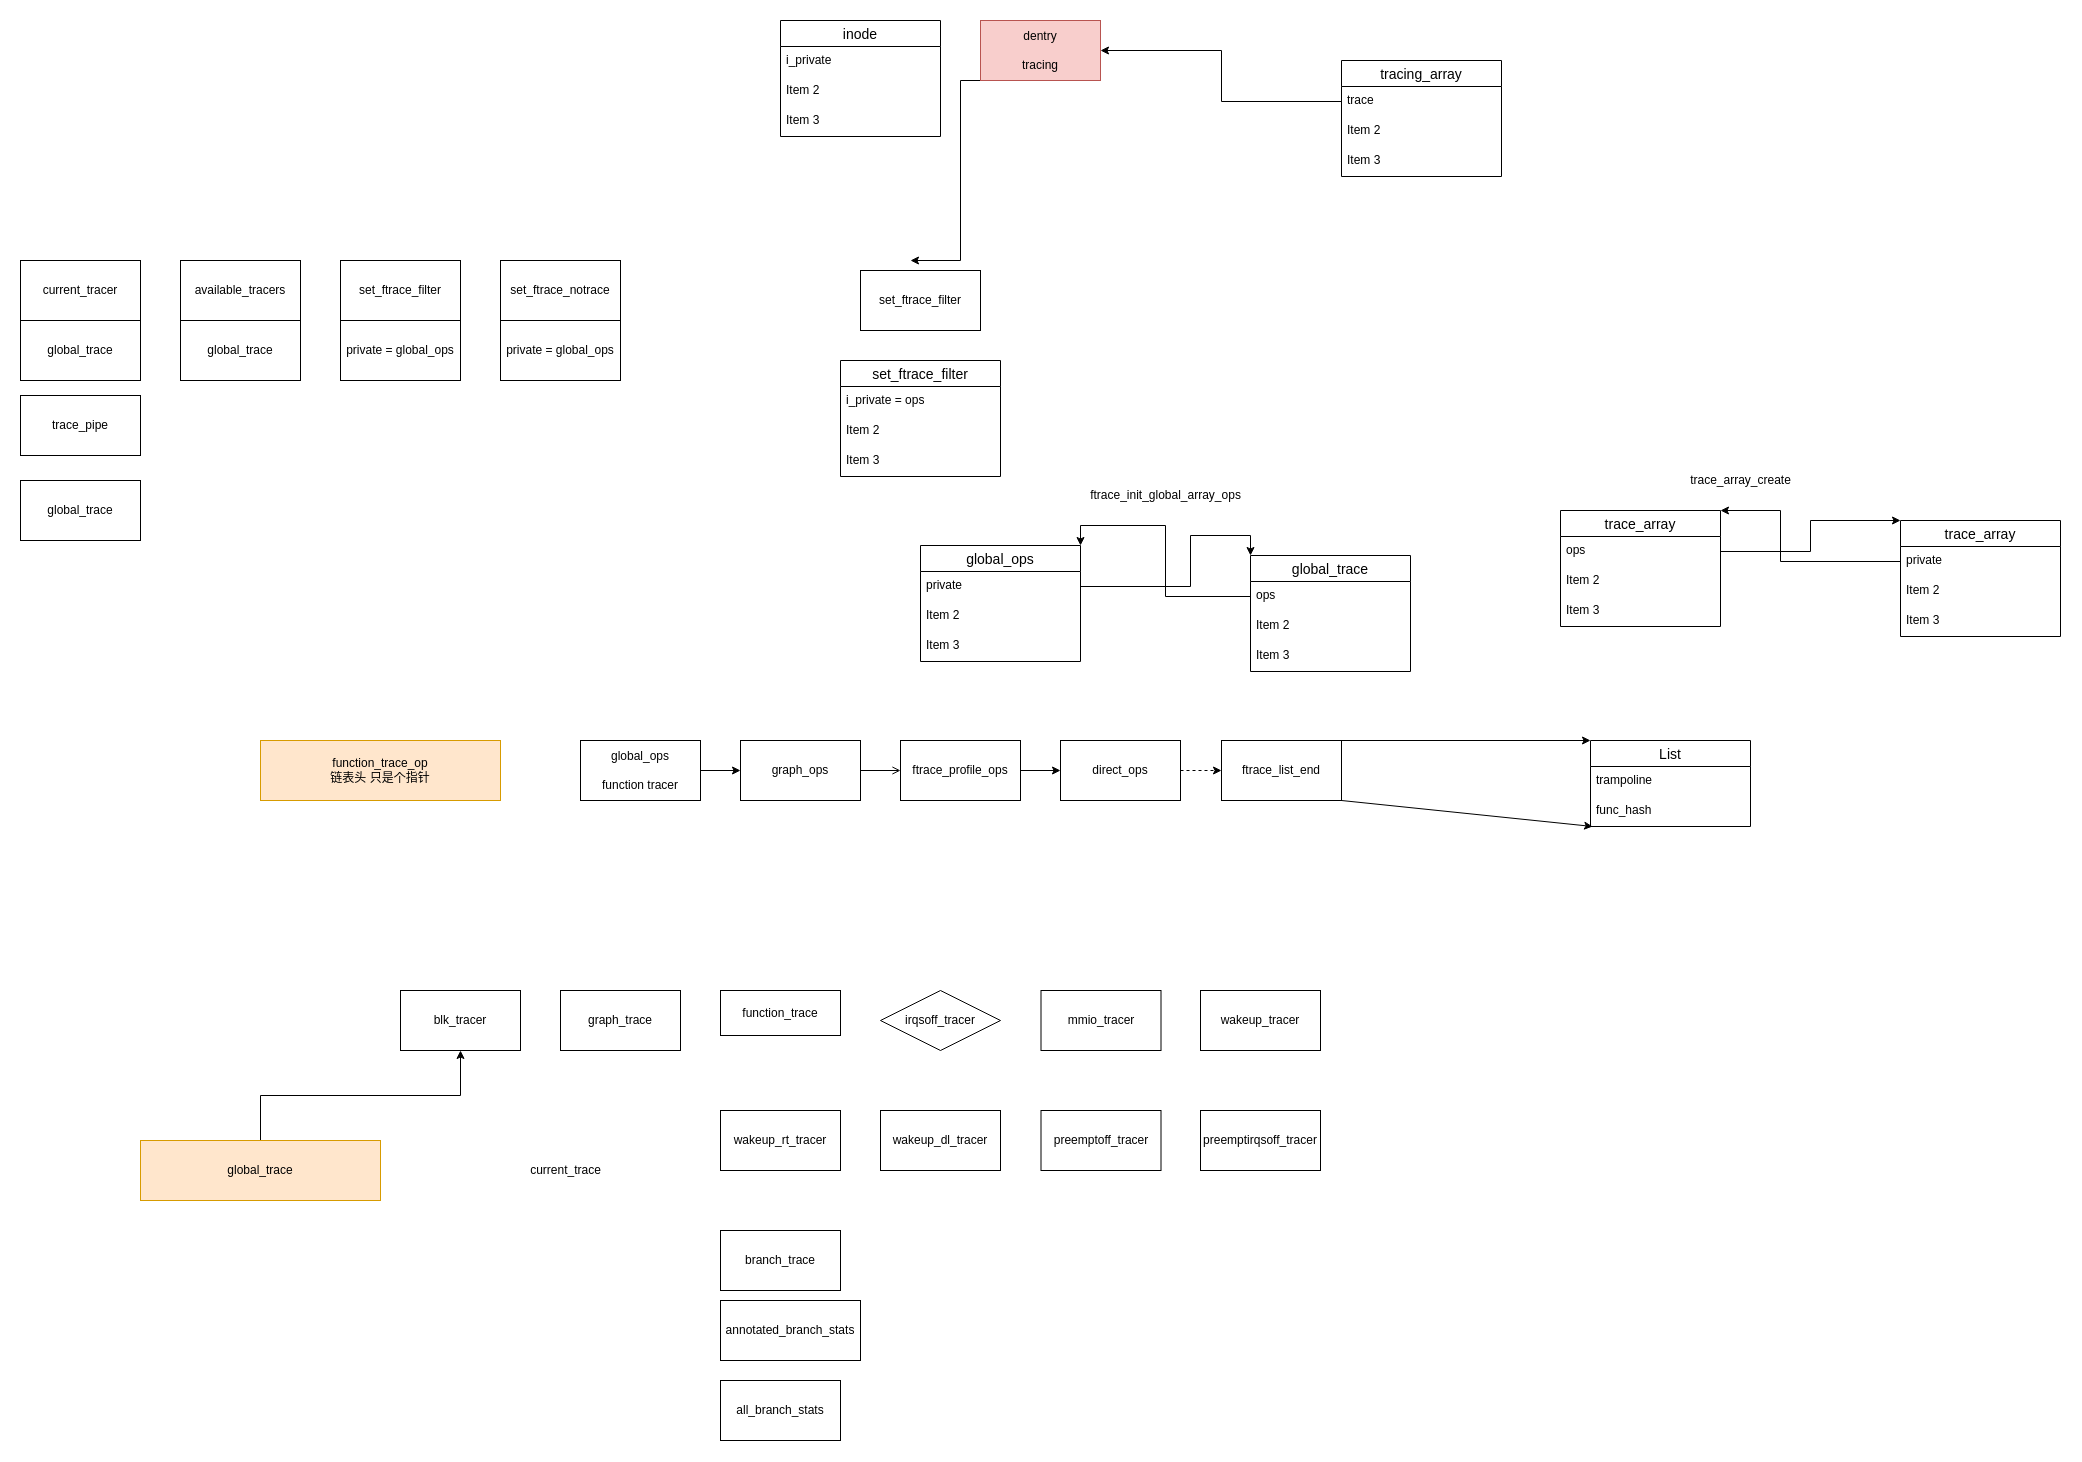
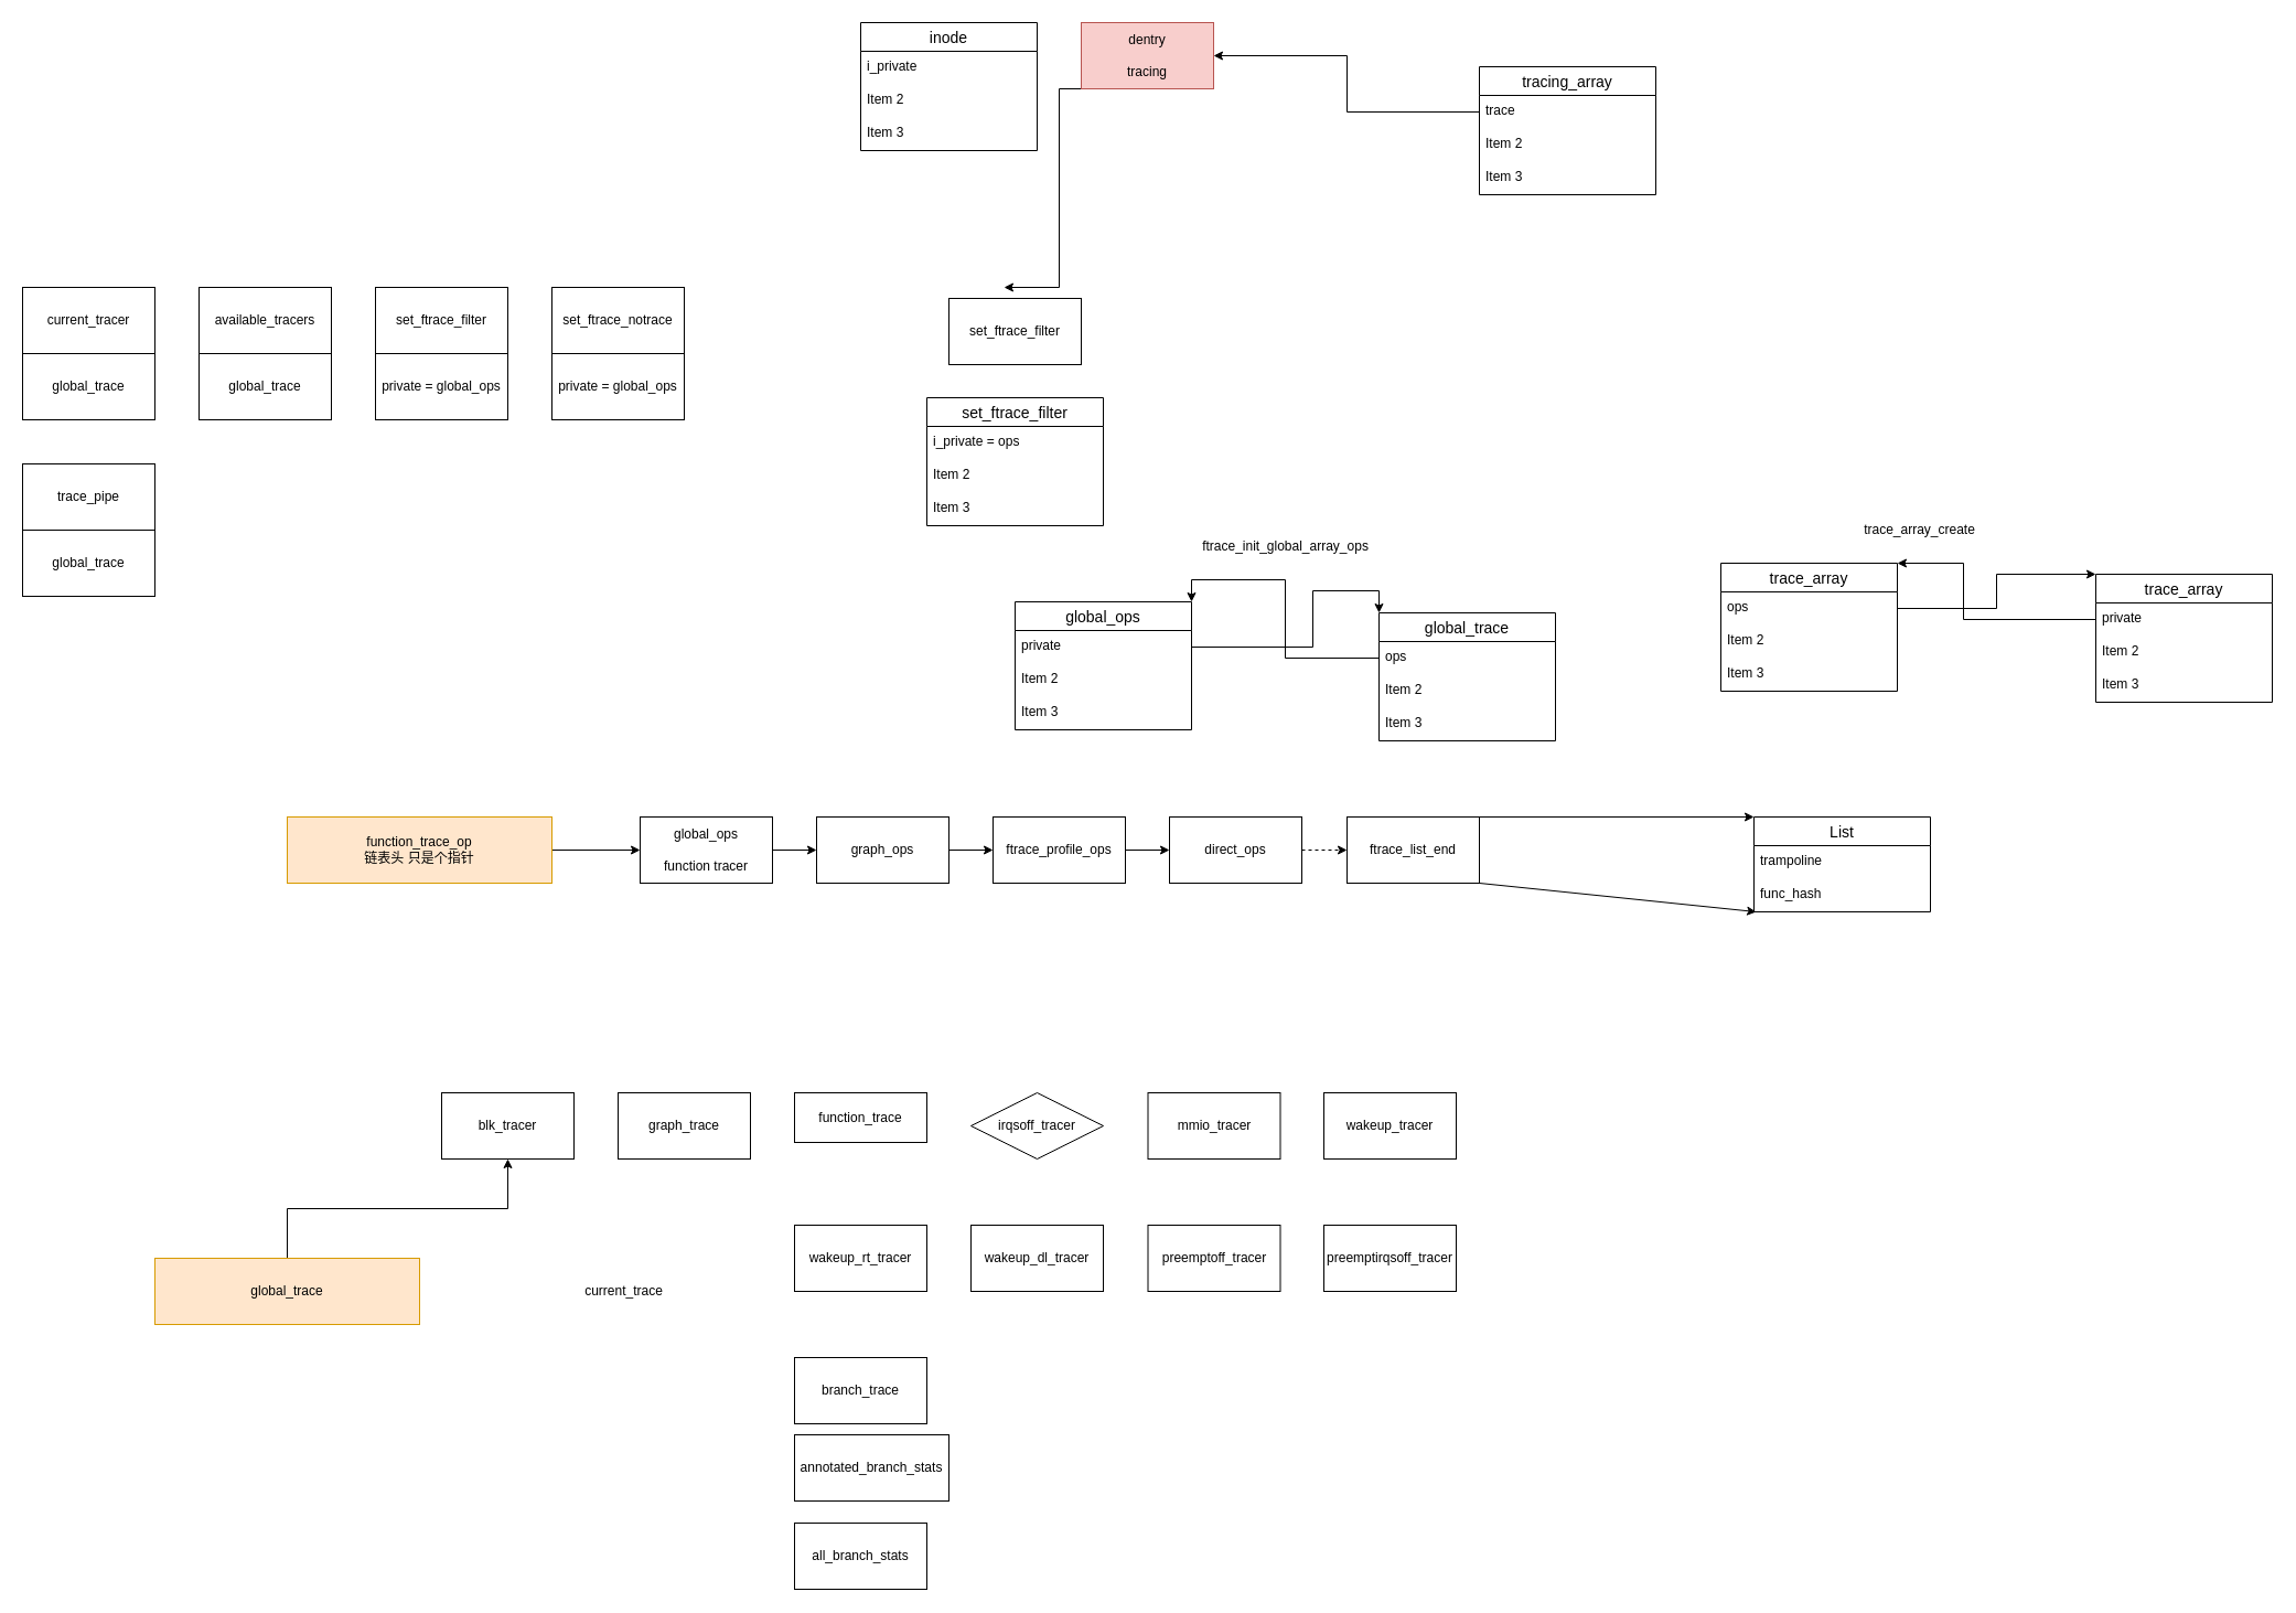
- <mxCell id="10" value="trace_pipe" style="rounded=0;whiteSpace=wrap;html=1;" vertex="1" parent="1"><mxGeometry x="20" y="395" width="120" height="60" as="geometry" /></mxCell>
+ <mxCell id="10" value="trace_pipe" style="rounded=0;whiteSpace=wrap;html=1;" vertex="1" parent="1"><mxGeometry x="20" y="420" width="120" height="60" as="geometry" /></mxCell>
+ <mxCell id="21" style="edgeStyle=none;rounded=0;orthogonalLoop=1;jettySize=auto;html=1;exitX=1;exitY=0.5;exitDx=0;exitDy=0;entryX=0;entryY=0.5;entryDx=0;entryDy=0;" edge="1" parent="1" source="22" target="13"><mxGeometry relative="1" as="geometry" /></mxCell>
- <mxCell id="14" value="" style="edgeStyle=none;rounded=0;orthogonalLoop=1;jettySize=auto;html=1;endArrow=open;" edge="1" parent="1" source="15" target="17"><mxGeometry relative="1" as="geometry" /></mxCell>
+ <mxCell id="14" value="" style="edgeStyle=none;rounded=0;orthogonalLoop=1;jettySize=auto;html=1;" edge="1" parent="1" source="15" target="17"><mxGeometry relative="1" as="geometry" /></mxCell>
